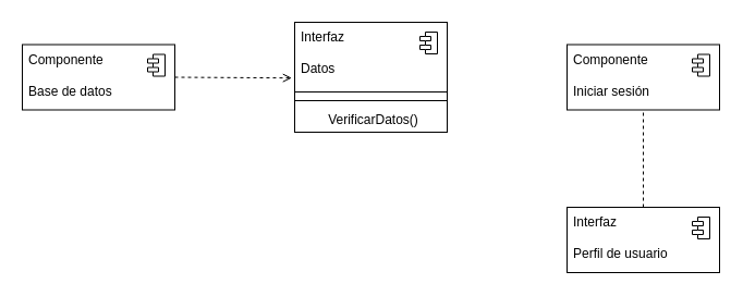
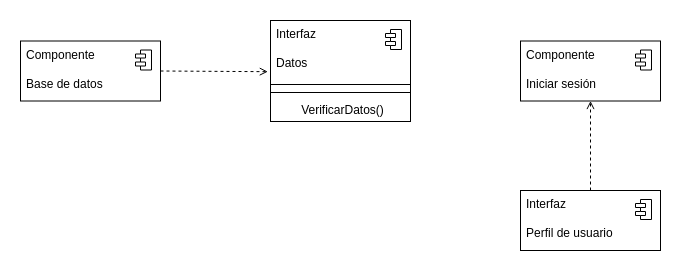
- <mxCell id="18" value="" style="html=1;verticalAlign=bottom;labelBackgroundColor=none;endArrow=none;endFill=0;dashed=1;entryX=0.5;entryY=1;entryDx=0;entryDy=0;exitX=0.5;exitY=0;exitDx=0;exitDy=0;" edge="1" parent="1" source="3" target="6"><mxGeometry width="160" relative="1" as="geometry"><mxPoint x="320" y="190" as="sourcePoint" /><mxPoint x="480" y="190" as="targetPoint" /></mxGeometry></mxCell>
+ <mxCell id="18" value="" style="html=1;verticalAlign=bottom;labelBackgroundColor=none;endArrow=open;endFill=0;dashed=1;entryX=0.5;entryY=1;entryDx=0;entryDy=0;exitX=0.5;exitY=0;exitDx=0;exitDy=0;" edge="1" parent="1" source="3" target="6"><mxGeometry width="160" relative="1" as="geometry"><mxPoint x="320" y="190" as="sourcePoint" /><mxPoint x="480" y="190" as="targetPoint" /></mxGeometry></mxCell>
